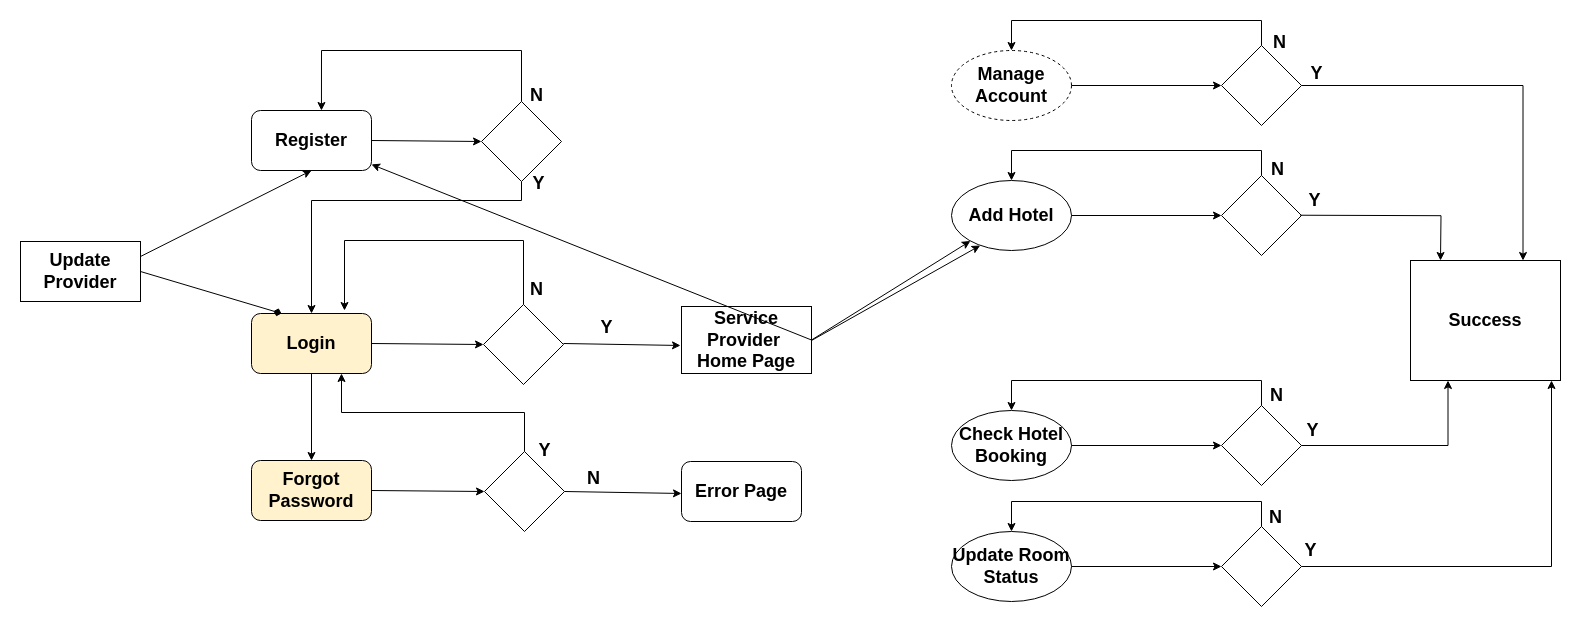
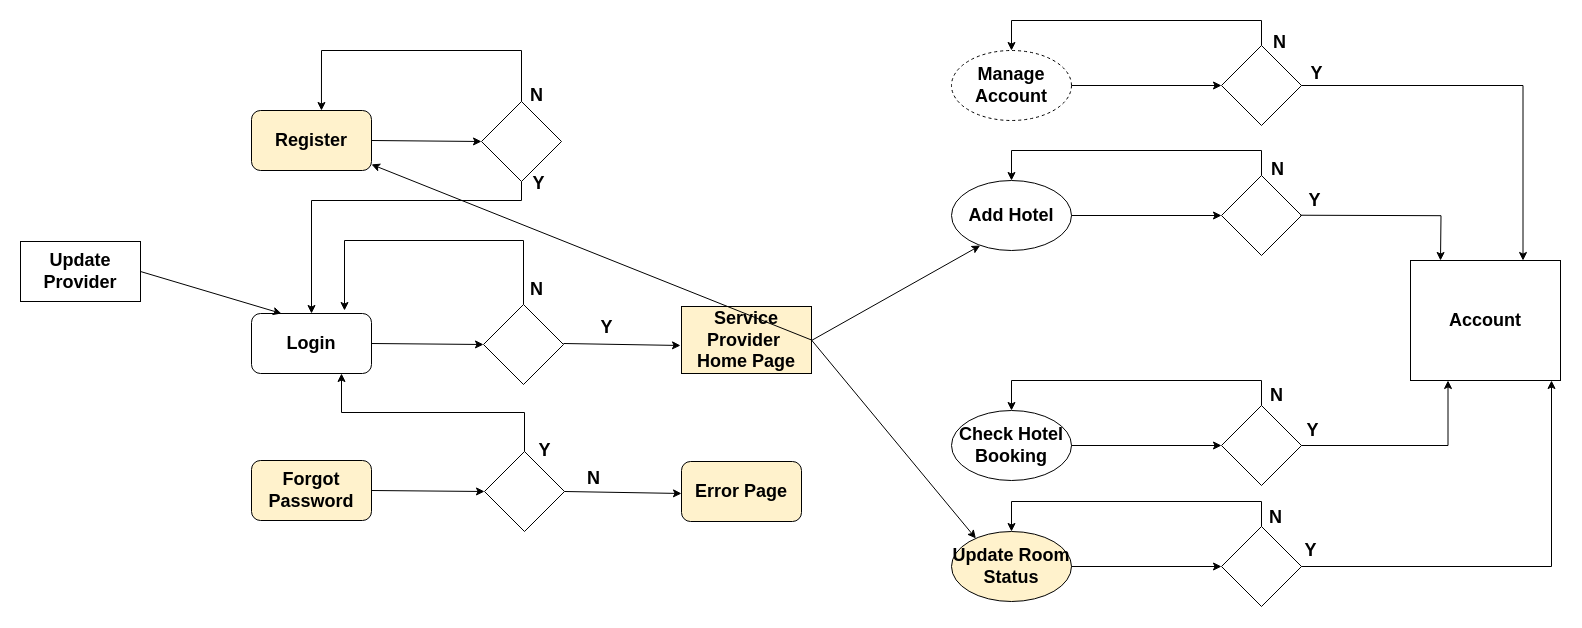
- <mxCell id="3" value="&lt;b&gt;&lt;font style=&quot;font-size: 18px&quot;&gt;Register&lt;/font&gt;&lt;/b&gt;" style="rounded=1;whiteSpace=wrap;html=1;" vertex="1" parent="1"><mxGeometry x="251" y="110" width="120" height="60" as="geometry" /></mxCell>
+ <mxCell id="3" value="&lt;b&gt;&lt;font style=&quot;font-size: 18px&quot;&gt;Register&lt;/font&gt;&lt;/b&gt;" style="rounded=1;whiteSpace=wrap;html=1;fillColor=#fff2cc;" vertex="1" parent="1"><mxGeometry x="251" y="110" width="120" height="60" as="geometry" /></mxCell>
- <mxCell id="6" value="" style="endArrow=classic;html=1;rounded=0;exitX=1;exitY=0.25;exitDx=0;exitDy=0;entryX=0.5;entryY=1;entryDx=0;entryDy=0;" edge="1" parent="1" source="2" target="3"><mxGeometry width="50" height="50" relative="1" as="geometry"><mxPoint x="681" y="370" as="sourcePoint" /><mxPoint x="731" y="320" as="targetPoint" /></mxGeometry></mxCell>
- <mxCell id="29" value="" style="endArrow=classic;html=1;rounded=0;exitX=1;exitY=0.5;exitDx=0;exitDy=0;" edge="1" parent="1" source="21" target="24"><mxGeometry width="50" height="50" relative="1" as="geometry"><mxPoint x="881" y="460" as="sourcePoint" /><mxPoint x="1048.12" y="534.07" as="targetPoint" /></mxGeometry></mxCell>
+ <mxCell id="29" value="" style="endArrow=classic;html=1;rounded=0;entryX=0.203;entryY=0.099;entryDx=0;entryDy=0;entryPerimeter=0;exitX=1;exitY=0.5;exitDx=0;exitDy=0;" edge="1" parent="1" source="21" target="28"><mxGeometry width="50" height="50" relative="1" as="geometry"><mxPoint x="881" y="460" as="sourcePoint" /><mxPoint x="1048.12" y="534.07" as="targetPoint" /></mxGeometry></mxCell>
- <mxCell id="7" value="" style="endArrow=diamond;html=1;rounded=0;exitX=1;exitY=0.5;exitDx=0;exitDy=0;entryX=0.25;entryY=0;entryDx=0;entryDy=0;" edge="1" parent="1" source="2" target="4"><mxGeometry width="50" height="50" relative="1" as="geometry"><mxPoint x="211" y="380" as="sourcePoint" /><mxPoint x="731" y="320" as="targetPoint" /></mxGeometry></mxCell>
+ <mxCell id="7" value="" style="endArrow=classic;html=1;rounded=0;exitX=1;exitY=0.5;exitDx=0;exitDy=0;entryX=0.25;entryY=0;entryDx=0;entryDy=0;" edge="1" parent="1" source="2" target="4"><mxGeometry width="50" height="50" relative="1" as="geometry"><mxPoint x="211" y="380" as="sourcePoint" /><mxPoint x="731" y="320" as="targetPoint" /></mxGeometry></mxCell>
- <mxCell id="38" value="&lt;b&gt;&lt;font style=&quot;font-size: 18px&quot;&gt;Success&lt;/font&gt;&lt;/b&gt;" style="rounded=0;whiteSpace=wrap;html=1;" vertex="1" parent="1"><mxGeometry x="1410" y="260" width="150" height="120" as="geometry" /></mxCell>
+ <mxCell id="38" value="&lt;b&gt;&lt;font style=&quot;font-size: 18px&quot;&gt;Account&lt;/font&gt;&lt;/b&gt;" style="rounded=0;whiteSpace=wrap;html=1;" vertex="1" parent="1"><mxGeometry x="1410" y="260" width="150" height="120" as="geometry" /></mxCell>
- <mxCell id="21" value="&lt;b style=&quot;font-size: 18px&quot;&gt;Service Provider&amp;nbsp;&lt;br&gt;Home Page&lt;/b&gt;" style="rounded=0;whiteSpace=wrap;html=1;" vertex="1" parent="1"><mxGeometry x="681" y="306" width="130" height="67" as="geometry" /></mxCell>
+ <mxCell id="21" value="&lt;b style=&quot;font-size: 18px&quot;&gt;Service Provider&amp;nbsp;&lt;br&gt;Home Page&lt;/b&gt;" style="rounded=0;whiteSpace=wrap;html=1;fillColor=#fff2cc;" vertex="1" parent="1"><mxGeometry x="681" y="306" width="130" height="67" as="geometry" /></mxCell>
- <mxCell id="4" value="&lt;b&gt;&lt;font style=&quot;font-size: 18px&quot;&gt;Login&lt;/font&gt;&lt;/b&gt;" style="rounded=1;whiteSpace=wrap;html=1;fillColor=#fff2cc;" vertex="1" parent="1"><mxGeometry x="251" y="313" width="120" height="60" as="geometry" /></mxCell>
+ <mxCell id="4" value="&lt;b&gt;&lt;font style=&quot;font-size: 18px&quot;&gt;Login&lt;/font&gt;&lt;/b&gt;" style="rounded=1;whiteSpace=wrap;html=1;" vertex="1" parent="1"><mxGeometry x="251" y="313" width="120" height="60" as="geometry" /></mxCell>
- <mxCell id="8" value="" style="endArrow=classic;html=1;rounded=0;exitX=0.5;exitY=1;exitDx=0;exitDy=0;" edge="1" parent="1" source="4" target="5"><mxGeometry width="50" height="50" relative="1" as="geometry"><mxPoint x="301" y="400" as="sourcePoint" /><mxPoint x="421" y="400" as="targetPoint" /></mxGeometry></mxCell>
- <mxCell id="20" value="&lt;b&gt;&lt;font style=&quot;font-size: 18px&quot;&gt;Error Page&lt;/font&gt;&lt;/b&gt;" style="rounded=1;whiteSpace=wrap;html=1;" vertex="1" parent="1"><mxGeometry x="681" y="461" width="120" height="60" as="geometry" /></mxCell>
+ <mxCell id="20" value="&lt;b&gt;&lt;font style=&quot;font-size: 18px&quot;&gt;Error Page&lt;/font&gt;&lt;/b&gt;" style="rounded=1;whiteSpace=wrap;html=1;fillColor=#fff2cc;" vertex="1" parent="1"><mxGeometry x="681" y="461" width="120" height="60" as="geometry" /></mxCell>
- <mxCell id="28" value="&lt;b&gt;&lt;font style=&quot;font-size: 18px&quot;&gt;Update Room Status&lt;/font&gt;&lt;/b&gt;" style="ellipse;whiteSpace=wrap;html=1;" vertex="1" parent="1"><mxGeometry x="951" y="531" width="120" height="70" as="geometry" /></mxCell>
+ <mxCell id="28" value="&lt;b&gt;&lt;font style=&quot;font-size: 18px&quot;&gt;Update Room Status&lt;/font&gt;&lt;/b&gt;" style="ellipse;whiteSpace=wrap;html=1;fillColor=#fff2cc;" vertex="1" parent="1"><mxGeometry x="951" y="531" width="120" height="70" as="geometry" /></mxCell>
